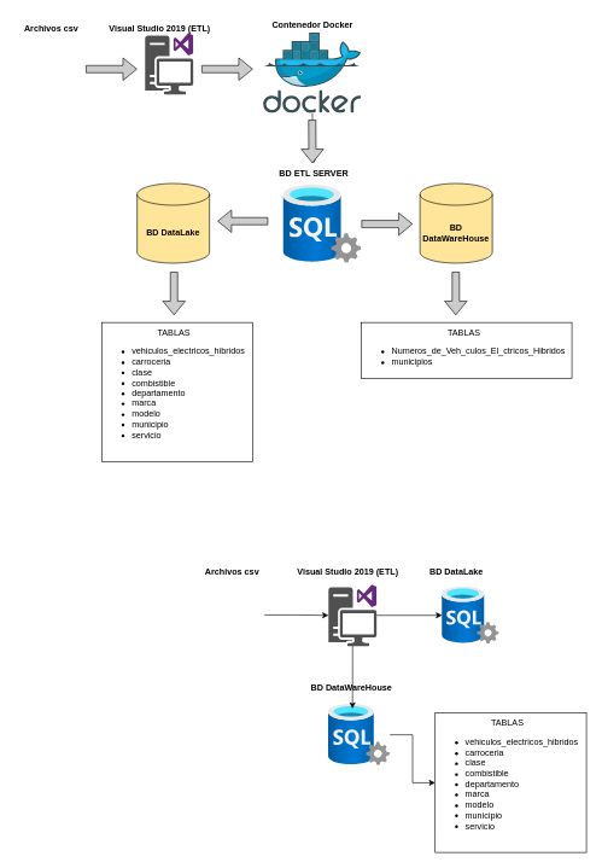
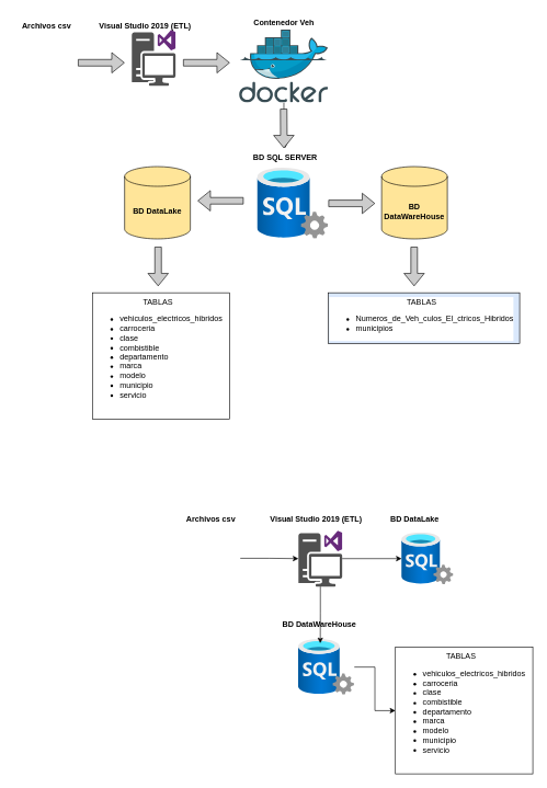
- <mxCell id="34" value="&lt;b&gt;Contenedor Docker&lt;/b&gt;" style="text;html=1;align=center;verticalAlign=middle;resizable=0;points=[];autosize=1;strokeColor=none;fillColor=none;" vertex="1" parent="1"><mxGeometry x="366.32" y="20" width="130" height="30" as="geometry" /></mxCell>
+ <mxCell id="34" value="&lt;b&gt;Contenedor Veh&lt;/b&gt;" style="text;html=1;align=center;verticalAlign=middle;resizable=0;points=[];autosize=1;strokeColor=none;fillColor=none;" vertex="1" parent="1"><mxGeometry x="366.32" y="20" width="130" height="30" as="geometry" /></mxCell>
- <mxCell id="22" value="&lt;b&gt;BD ETL SERVER&lt;/b&gt;" style="text;html=1;align=center;verticalAlign=middle;resizable=0;points=[];autosize=1;strokeColor=none;fillColor=none;" vertex="1" parent="1"><mxGeometry x="373" y="225" width="120" height="30" as="geometry" /></mxCell>
+ <mxCell id="22" value="&lt;b&gt;BD SQL SERVER&lt;/b&gt;" style="text;html=1;align=center;verticalAlign=middle;resizable=0;points=[];autosize=1;strokeColor=none;fillColor=none;" vertex="1" parent="1"><mxGeometry x="373" y="225" width="120" height="30" as="geometry" /></mxCell>
- <mxCell id="14" value="&lt;div style=&quot;text-align: center;&quot;&gt;&lt;span style=&quot;background-color: light-dark(#ffffff, var(--ge-dark-color, #121212)); color: light-dark(rgb(0, 0, 0), rgb(255, 255, 255));&quot;&gt;TABLAS&lt;/span&gt;&lt;/div&gt;&lt;div&gt;&lt;ul&gt;&lt;li&gt;Numeros_de_Veh_culos_El_ctricos_Hibridos&lt;/li&gt;&lt;li&gt;municipios&lt;/li&gt;&lt;/ul&gt;&lt;/div&gt;" style="whiteSpace=wrap;html=1;verticalAlign=top;labelBackgroundColor=default;align=left;" vertex="1" parent="1"><mxGeometry x="499" y="445" width="291" height="77.5" as="geometry" /></mxCell>
+ <mxCell id="14" value="&lt;div style=&quot;text-align: center;&quot;&gt;&lt;span style=&quot;background-color: light-dark(#ffffff, var(--ge-dark-color, #121212)); color: light-dark(rgb(0, 0, 0), rgb(255, 255, 255));&quot;&gt;TABLAS&lt;/span&gt;&lt;/div&gt;&lt;div&gt;&lt;ul&gt;&lt;li&gt;Numeros_de_Veh_culos_El_ctricos_Hibridos&lt;/li&gt;&lt;li&gt;municipios&lt;/li&gt;&lt;/ul&gt;&lt;/div&gt;" style="whiteSpace=wrap;html=1;verticalAlign=top;labelBackgroundColor=default;align=left;fillColor=#dae8fc;" vertex="1" parent="1"><mxGeometry x="499" y="445" width="291" height="77.5" as="geometry" /></mxCell>
